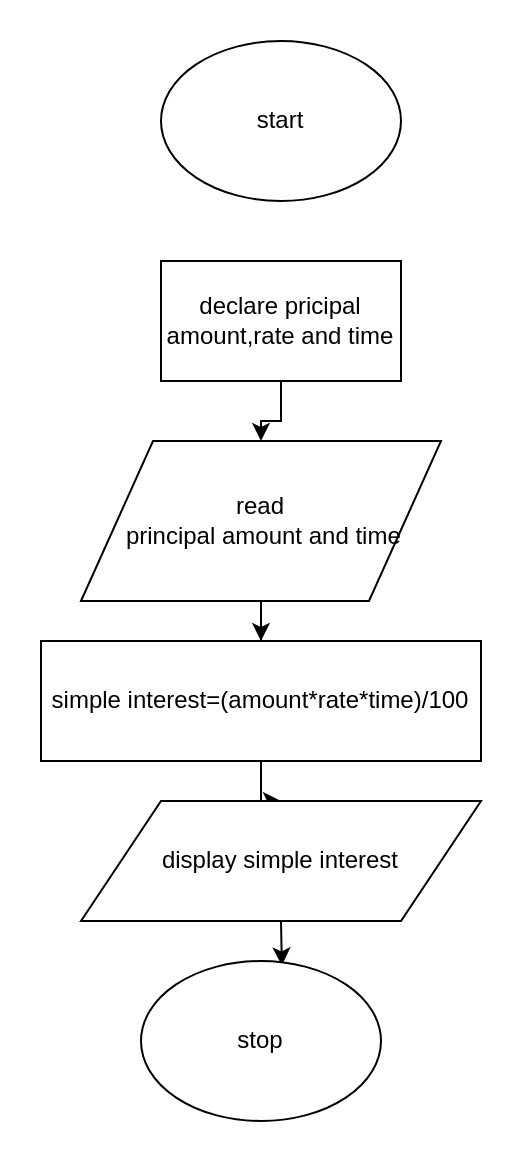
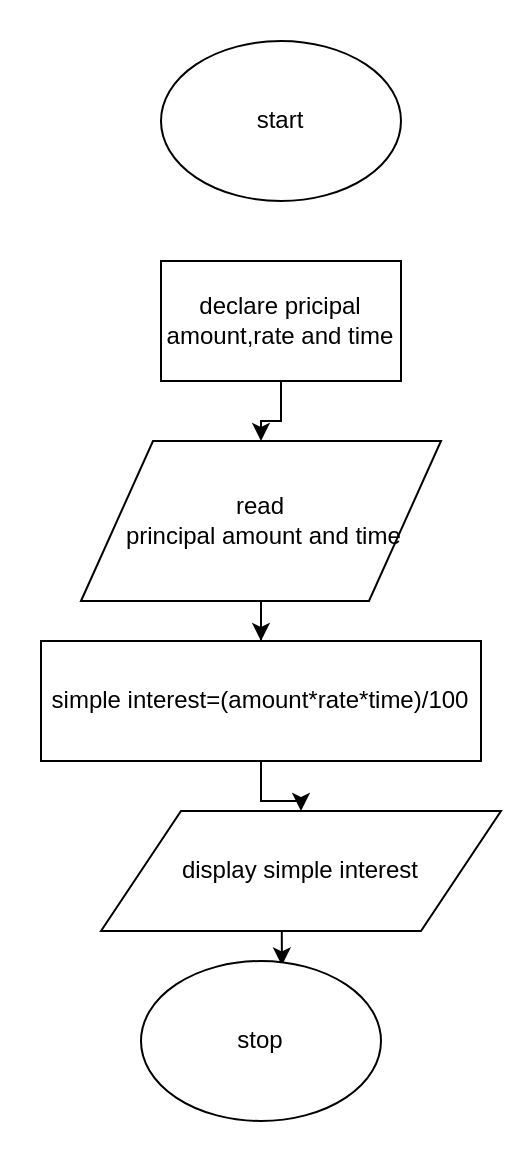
- <mxCell id="10" value="display simple interest" style="shape=parallelogram;perimeter=parallelogramPerimeter;whiteSpace=wrap;html=1;" vertex="1" parent="1"><mxGeometry x="40" y="400" width="200" height="60" as="geometry" /></mxCell>
+ <mxCell id="10" value="display simple interest" style="shape=parallelogram;perimeter=parallelogramPerimeter;whiteSpace=wrap;html=1;" vertex="1" parent="1"><mxGeometry x="50" y="405" width="200" height="60" as="geometry" /></mxCell>
